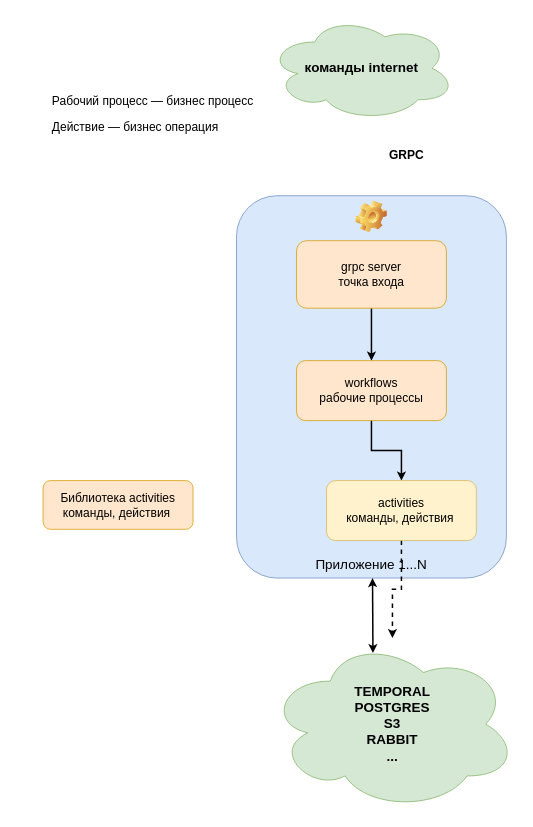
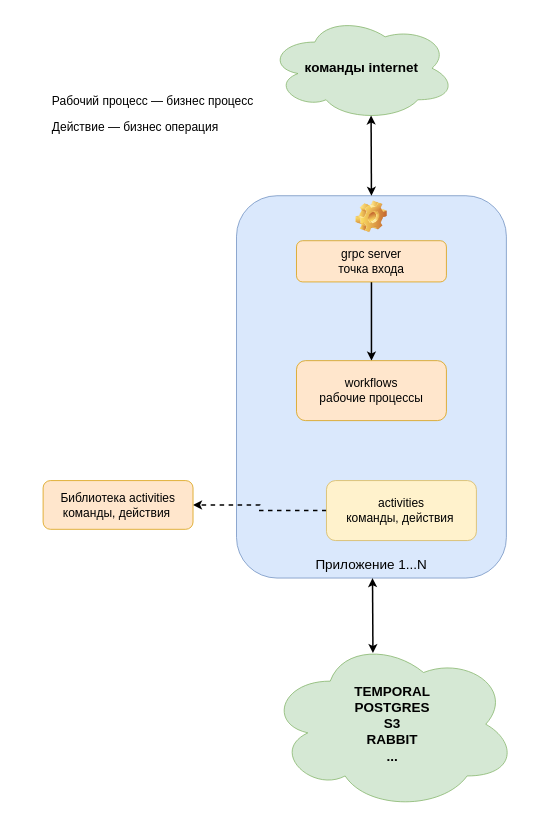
- <mxCell id="14" value="&lt;font style=&quot;font-size: 16px;&quot;&gt;&lt;b&gt;GRPC&lt;/b&gt;&lt;/font&gt;" style="text;html=1;align=center;verticalAlign=middle;whiteSpace=wrap;rounded=0;" parent="1" vertex="1"><mxGeometry x="507" y="190" width="70" height="30" as="geometry" /></mxCell>
+ <mxCell id="13" value="" style="endArrow=classic;startArrow=classic;html=1;rounded=0;entryX=0.55;entryY=0.95;entryDx=0;entryDy=0;entryPerimeter=0;exitX=0.5;exitY=0;exitDx=0;exitDy=0;strokeWidth=2;" parent="1" source="3" target="2" edge="1"><mxGeometry width="50" height="50" relative="1" as="geometry"><mxPoint x="297" y="600" as="sourcePoint" /><mxPoint x="347" y="550" as="targetPoint" /></mxGeometry></mxCell>
- <mxCell id="5" value="&lt;span style=&quot;font-size: 16px;&quot;&gt;grpc server&lt;/span&gt;&lt;div&gt;&lt;span style=&quot;font-size: 16px;&quot;&gt;точка входа&lt;/span&gt;&lt;/div&gt;" style="rounded=1;whiteSpace=wrap;html=1;fillColor=#ffe6cc;strokeColor=#d79b00;" parent="1" vertex="1"><mxGeometry x="395" y="320" width="200" height="90" as="geometry" /></mxCell>
+ <mxCell id="5" value="&lt;span style=&quot;font-size: 16px;&quot;&gt;grpc server&lt;/span&gt;&lt;div&gt;&lt;span style=&quot;font-size: 16px;&quot;&gt;точка входа&lt;/span&gt;&lt;/div&gt;" style="rounded=1;whiteSpace=wrap;html=1;fillColor=#ffe6cc;strokeColor=#d79b00;" parent="1" vertex="1"><mxGeometry x="395" y="320" width="200" height="55" as="geometry" /></mxCell>
- <mxCell id="6" value="" style="edgeStyle=orthogonalEdgeStyle;rounded=0;orthogonalLoop=1;jettySize=auto;html=1;strokeWidth=2;" parent="1" source="7" target="9" edge="1"><mxGeometry relative="1" as="geometry" /></mxCell>
- <mxCell id="8" style="edgeStyle=orthogonalEdgeStyle;rounded=0;orthogonalLoop=1;jettySize=auto;html=1;dashed=1;strokeWidth=2;" parent="1" source="9" target="10" edge="1"><mxGeometry relative="1" as="geometry" /></mxCell>
+ <mxCell id="8" style="edgeStyle=orthogonalEdgeStyle;rounded=0;orthogonalLoop=1;jettySize=auto;html=1;entryX=1;entryY=0.5;entryDx=0;entryDy=0;dashed=1;strokeWidth=2;" parent="1" source="9" target="11" edge="1"><mxGeometry relative="1" as="geometry" /></mxCell>
